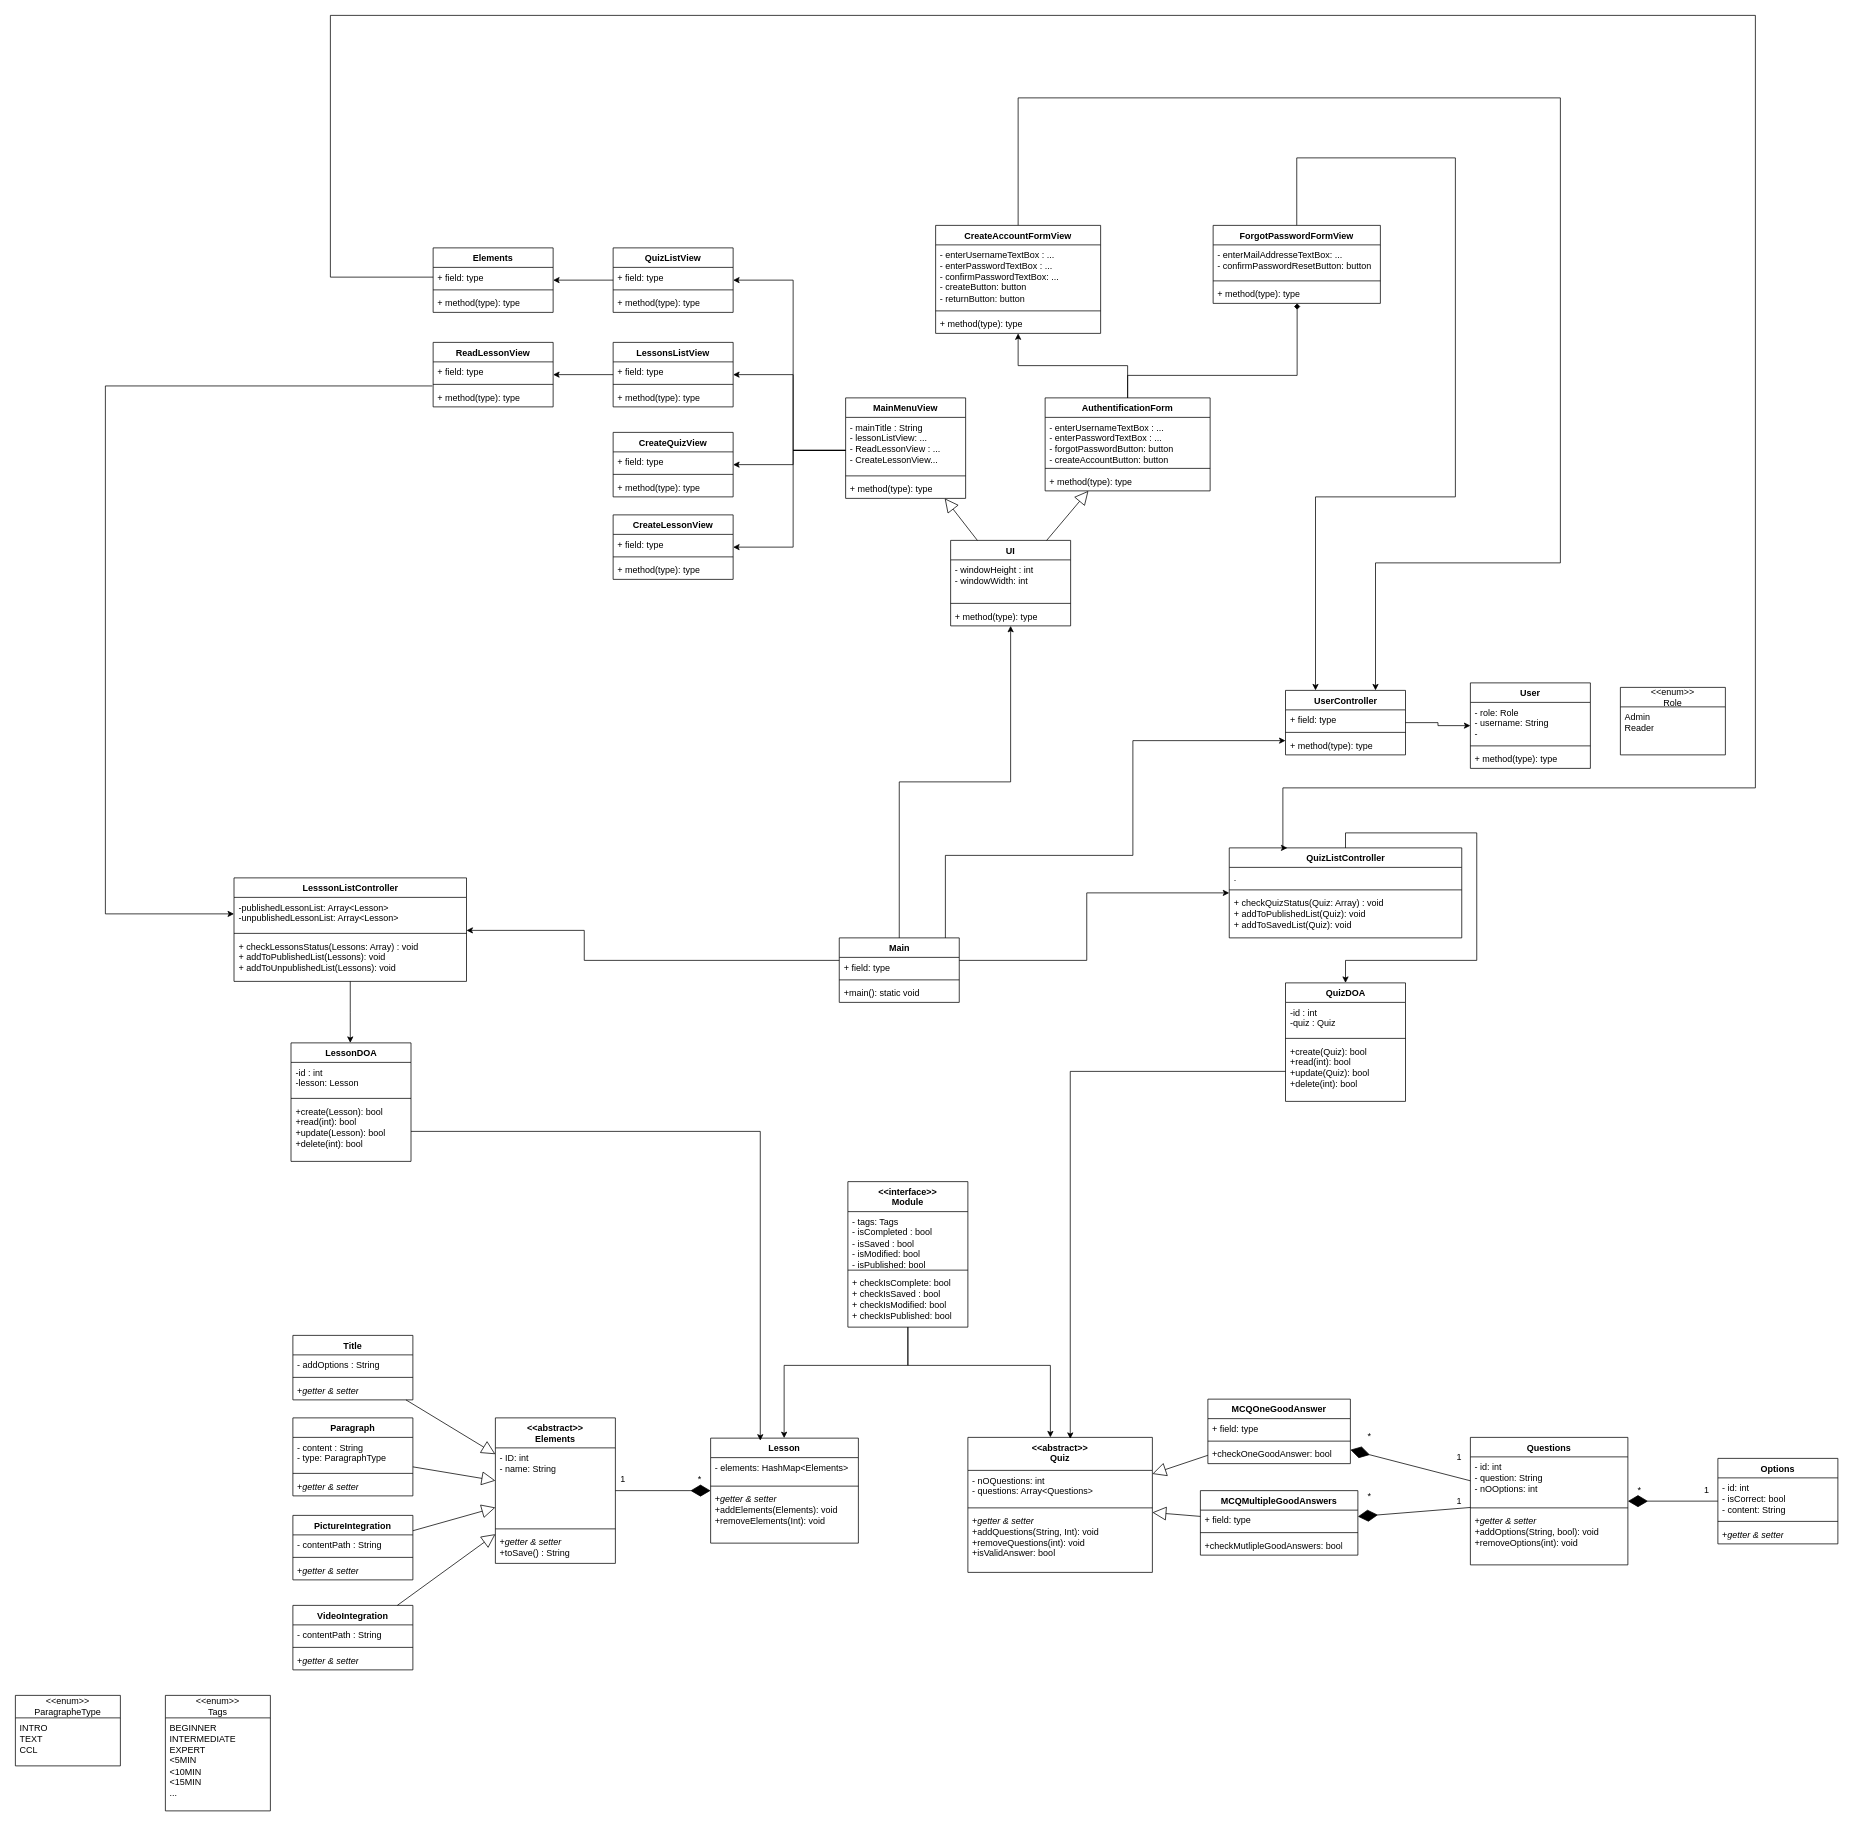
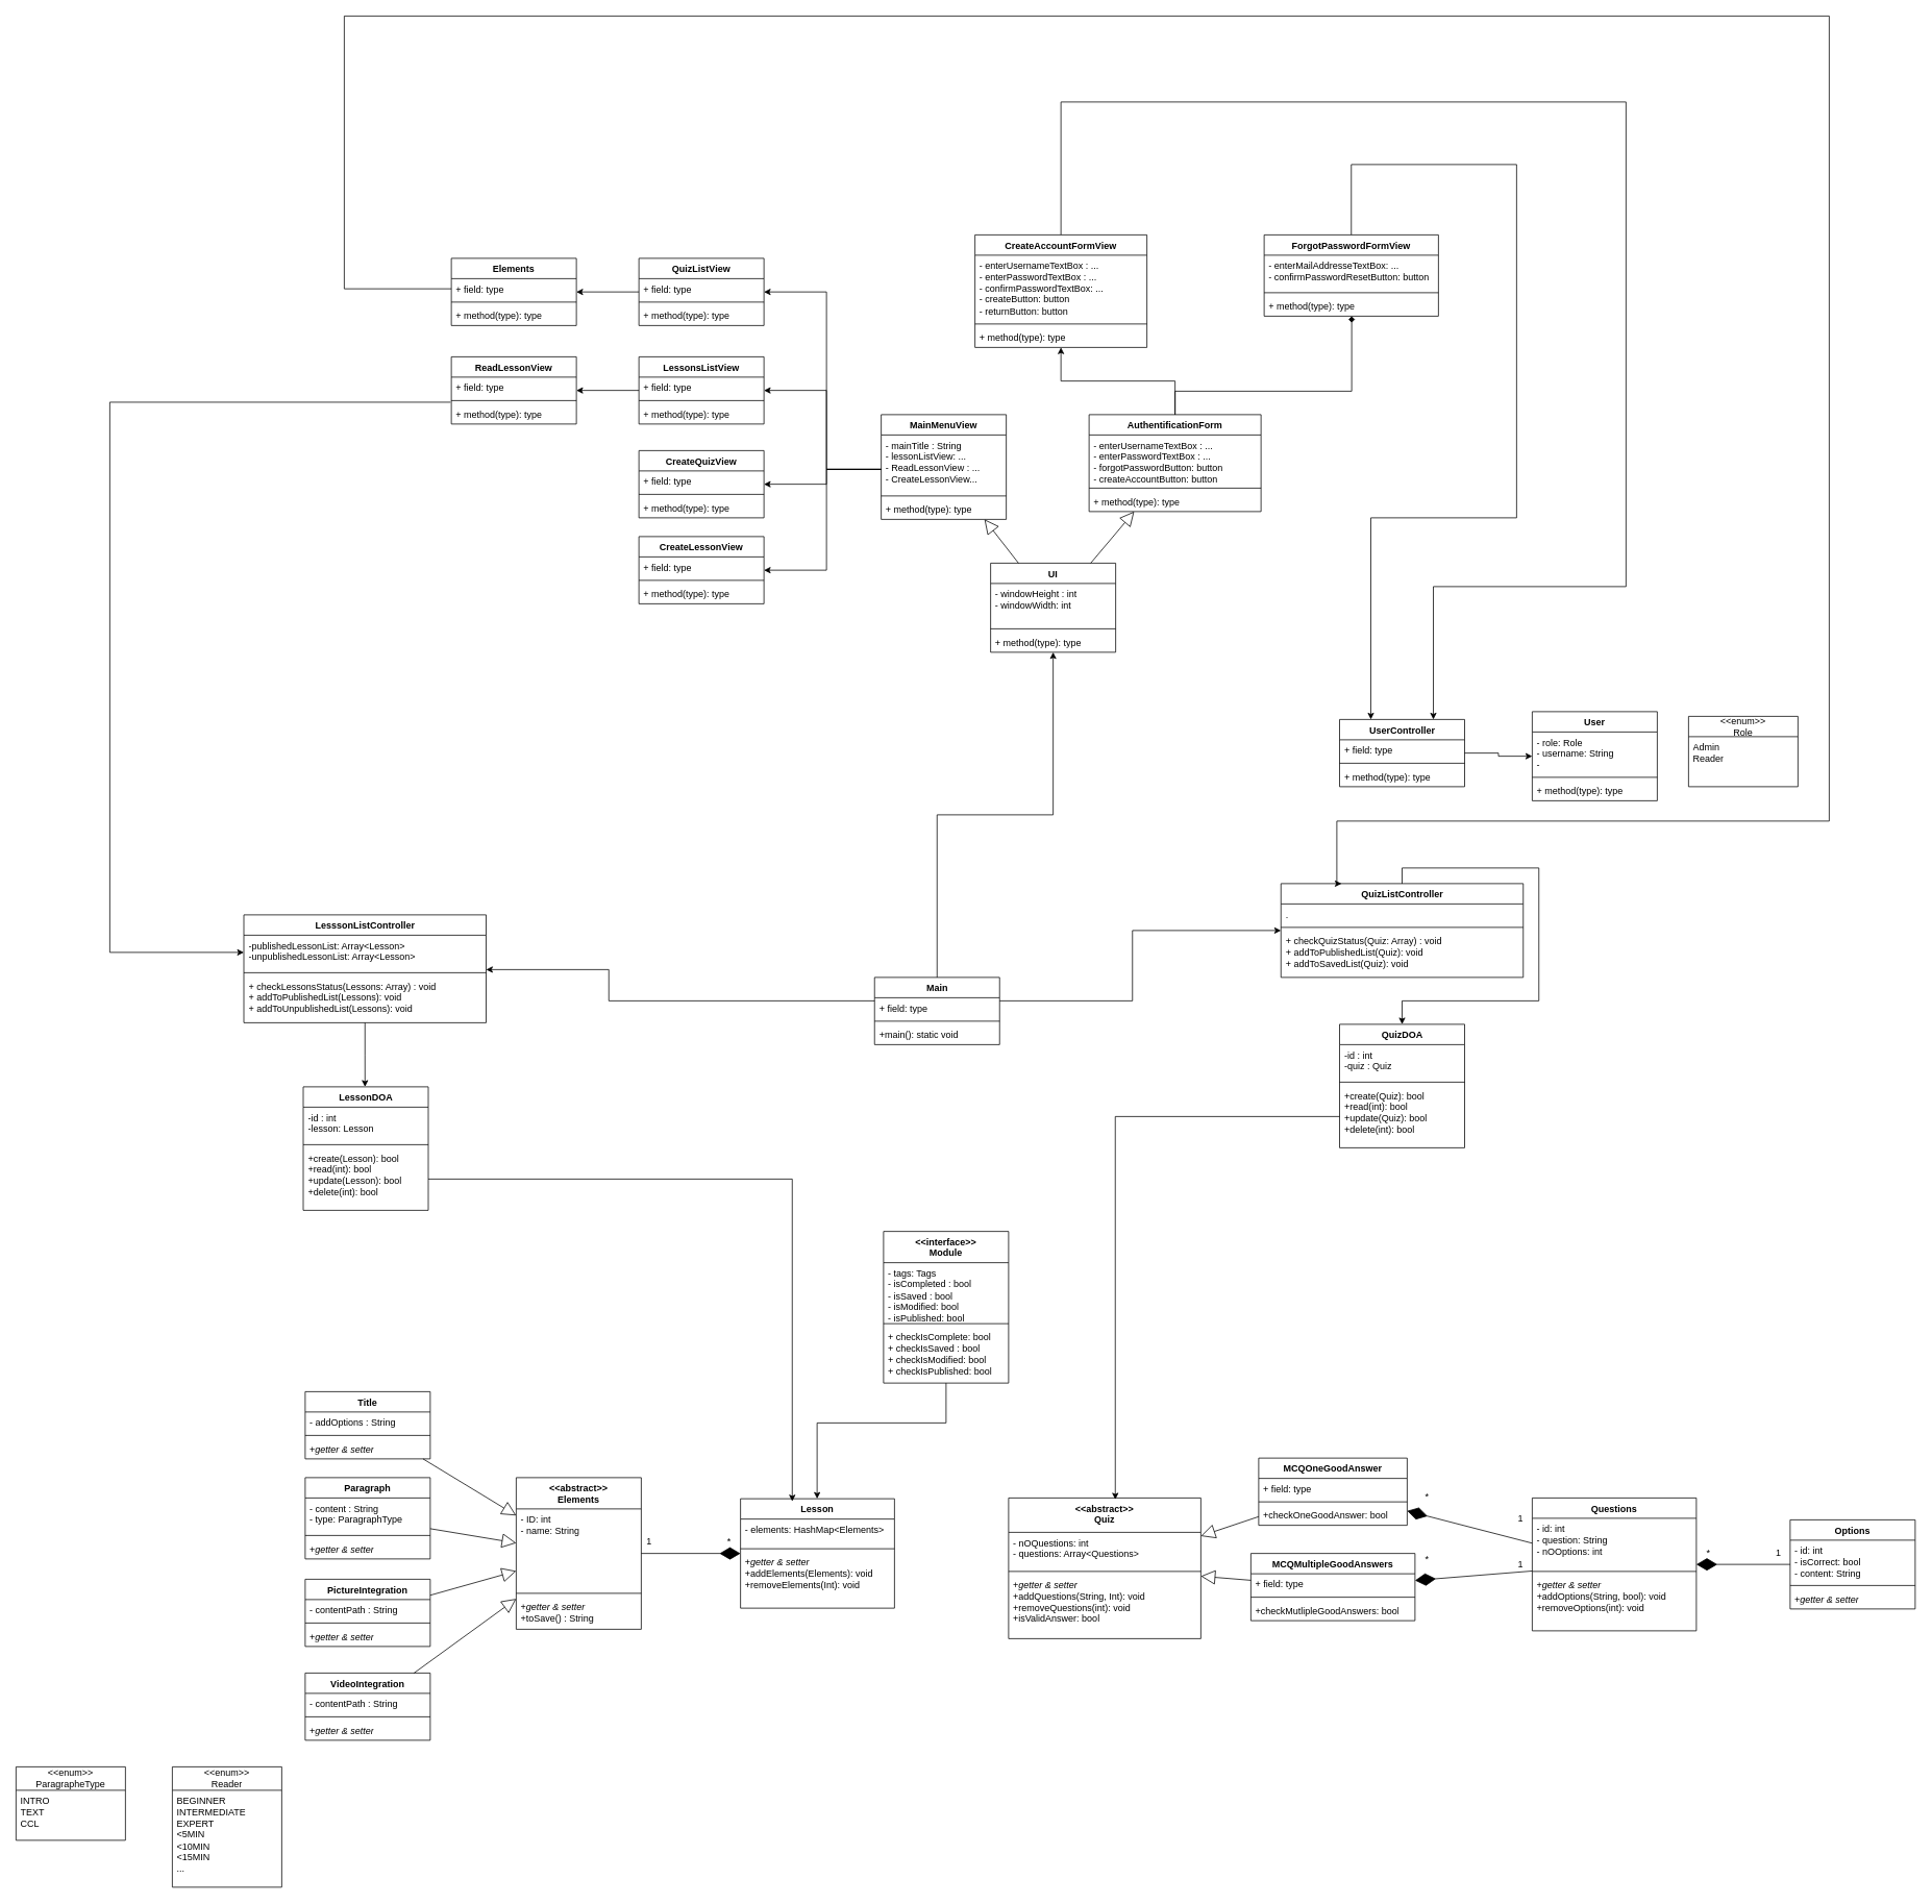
- <mxCell id="3" style="edgeStyle=orthogonalEdgeStyle;rounded=0;orthogonalLoop=1;jettySize=auto;html=1;" parent="1" source="5" target="152" edge="1"><mxGeometry relative="1" as="geometry"><Array as="points"><mxPoint x="1260" y="1140" /><mxPoint x="1510" y="1140" /><mxPoint x="1510" y="987" /></Array></mxGeometry></mxCell>
- <mxCell id="111" style="edgeStyle=orthogonalEdgeStyle;rounded=0;orthogonalLoop=1;jettySize=auto;html=1;" parent="1" source="112" target="75" edge="1"><mxGeometry relative="1" as="geometry"><Array as="points"><mxPoint x="1210" y="1820" /><mxPoint x="1400" y="1820" /></Array></mxGeometry></mxCell>
- <mxCell id="73" value="&amp;lt;&amp;lt;enum&amp;gt;&amp;gt;&lt;div&gt;Tags&lt;/div&gt;" style="swimlane;fontStyle=0;childLayout=stackLayout;horizontal=1;startSize=30;fillColor=none;horizontalStack=0;resizeParent=1;resizeParentMax=0;resizeLast=0;collapsible=1;marginBottom=0;whiteSpace=wrap;html=1;" parent="1" vertex="1"><mxGeometry x="220" y="2260" width="140" height="154" as="geometry" /></mxCell>
+ <mxCell id="73" value="&amp;lt;&amp;lt;enum&amp;gt;&amp;gt;&lt;div&gt;Reader&lt;/div&gt;" style="swimlane;fontStyle=0;childLayout=stackLayout;horizontal=1;startSize=30;fillColor=none;horizontalStack=0;resizeParent=1;resizeParentMax=0;resizeLast=0;collapsible=1;marginBottom=0;whiteSpace=wrap;html=1;" parent="1" vertex="1"><mxGeometry x="220" y="2260" width="140" height="154" as="geometry" /></mxCell>
